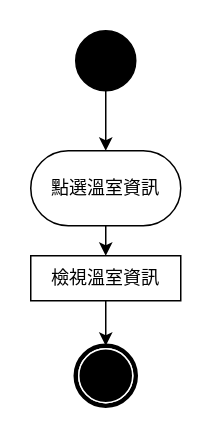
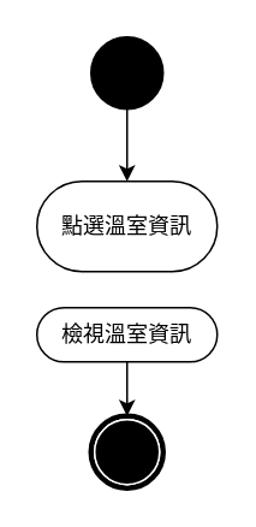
- <mxCell id="5" style="edgeStyle=orthogonalEdgeStyle;rounded=0;orthogonalLoop=1;jettySize=auto;html=1;entryX=0.5;entryY=0;entryDx=0;entryDy=0;exitX=0.5;exitY=1;exitDx=0;exitDy=0;" edge="1" parent="1" source="4" target="8"><mxGeometry relative="1" as="geometry"><mxPoint x="-3" y="155" as="sourcePoint" /><mxPoint x="70" y="160" as="targetPoint" /></mxGeometry></mxCell>
- <mxCell id="8" value="檢視溫室資訊" style="whiteSpace=wrap;html=1;shadow=0;comic=0;labelBackgroundColor=none;strokeWidth=1;fontFamily=Verdana;fontSize=12;align=center;arcSize=50;rounded=0;" vertex="1" parent="1"><mxGeometry x="20" y="170" width="100" height="30" as="geometry" /></mxCell>
+ <mxCell id="8" value="檢視溫室資訊" style="rounded=1;whiteSpace=wrap;html=1;shadow=0;comic=0;labelBackgroundColor=none;strokeWidth=1;fontFamily=Verdana;fontSize=12;align=center;arcSize=50;" vertex="1" parent="1"><mxGeometry x="20" y="170" width="100" height="30" as="geometry" /></mxCell>
